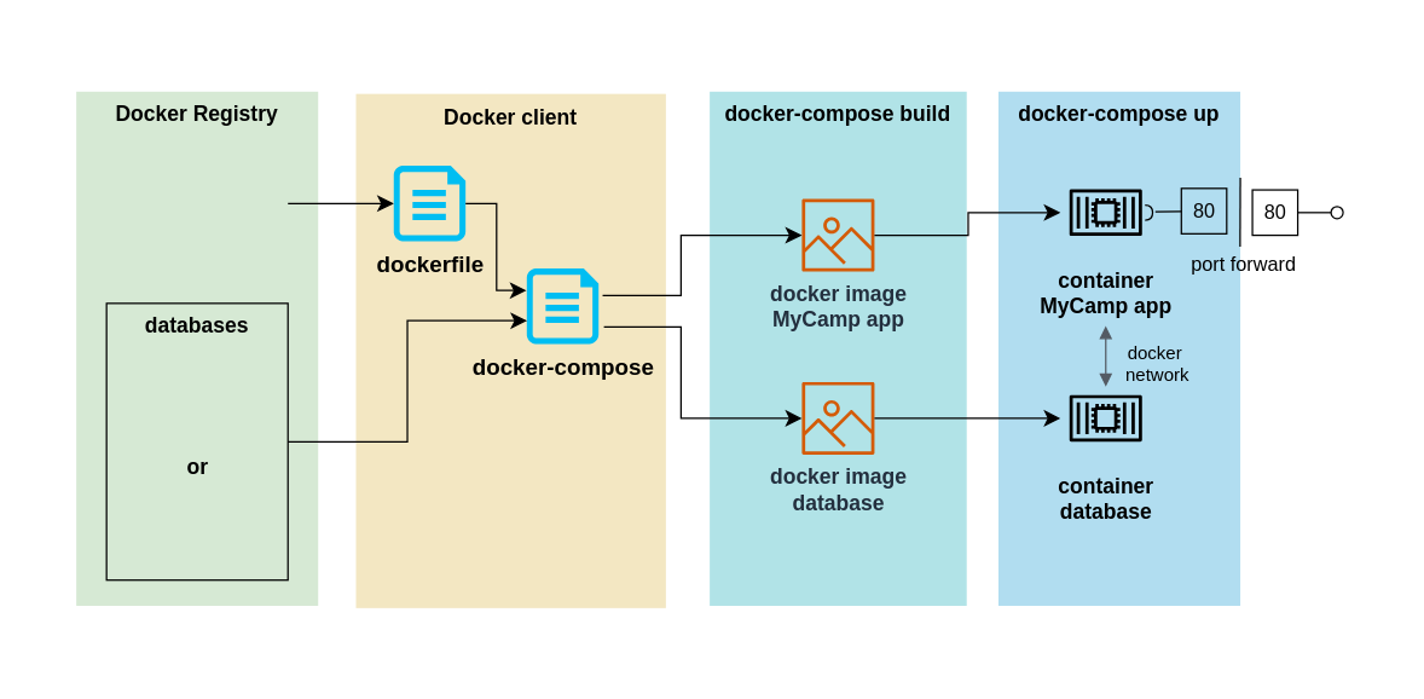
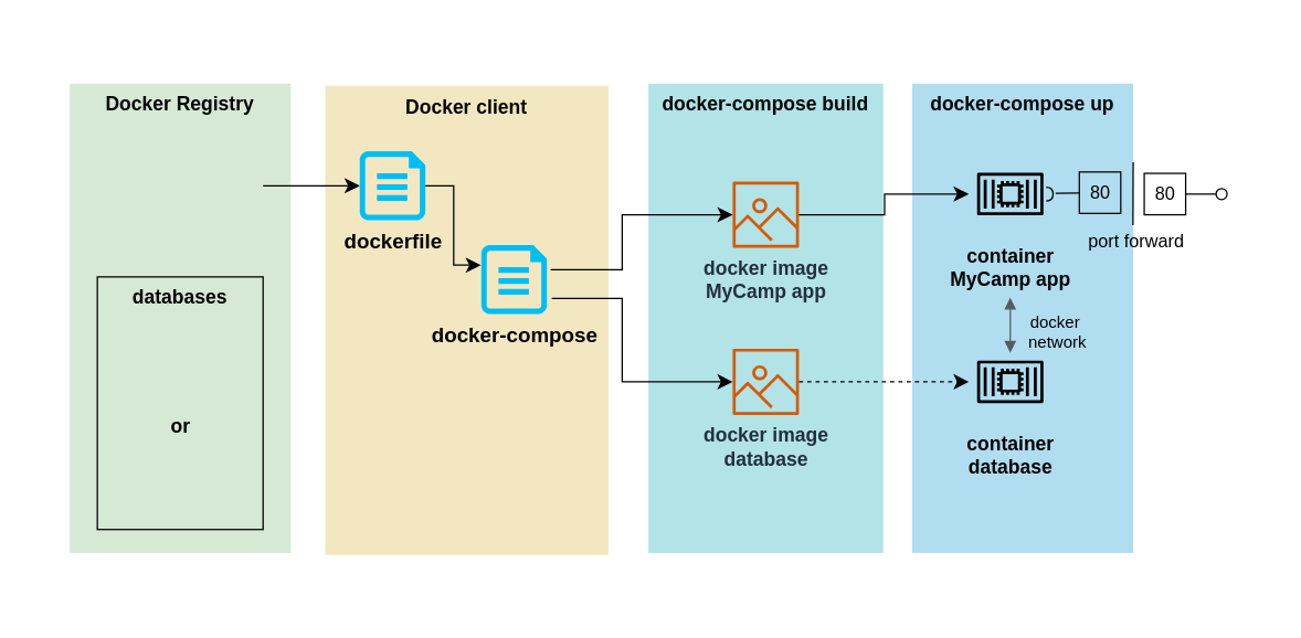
- <mxCell id="17" value="" style="edgeStyle=elbowEdgeStyle;elbow=horizontal;endArrow=classic;html=1;curved=0;rounded=0;endSize=8;startSize=8;entryX=0.004;entryY=0.69;entryDx=0;entryDy=0;entryPerimeter=0;" parent="1" source="15" target="10" edge="1"><mxGeometry width="50" height="50" relative="1" as="geometry"><mxPoint x="450" y="380" as="sourcePoint" /><mxPoint x="390" y="226" as="targetPoint" /></mxGeometry></mxCell>
- <mxCell id="36" value="" style="edgeStyle=elbowEdgeStyle;elbow=horizontal;endArrow=classic;html=1;curved=0;rounded=0;endSize=8;startSize=8;" parent="1" source="9" target="23" edge="1"><mxGeometry width="50" height="50" relative="1" as="geometry"><mxPoint x="650" y="260" as="sourcePoint" /><mxPoint x="700" y="210" as="targetPoint" /></mxGeometry></mxCell>
+ <mxCell id="36" value="" style="edgeStyle=elbowEdgeStyle;elbow=horizontal;endArrow=classic;html=1;curved=0;rounded=0;endSize=8;startSize=8;dashed=1;" parent="1" source="9" target="23" edge="1"><mxGeometry width="50" height="50" relative="1" as="geometry"><mxPoint x="650" y="260" as="sourcePoint" /><mxPoint x="700" y="210" as="targetPoint" /></mxGeometry></mxCell>
